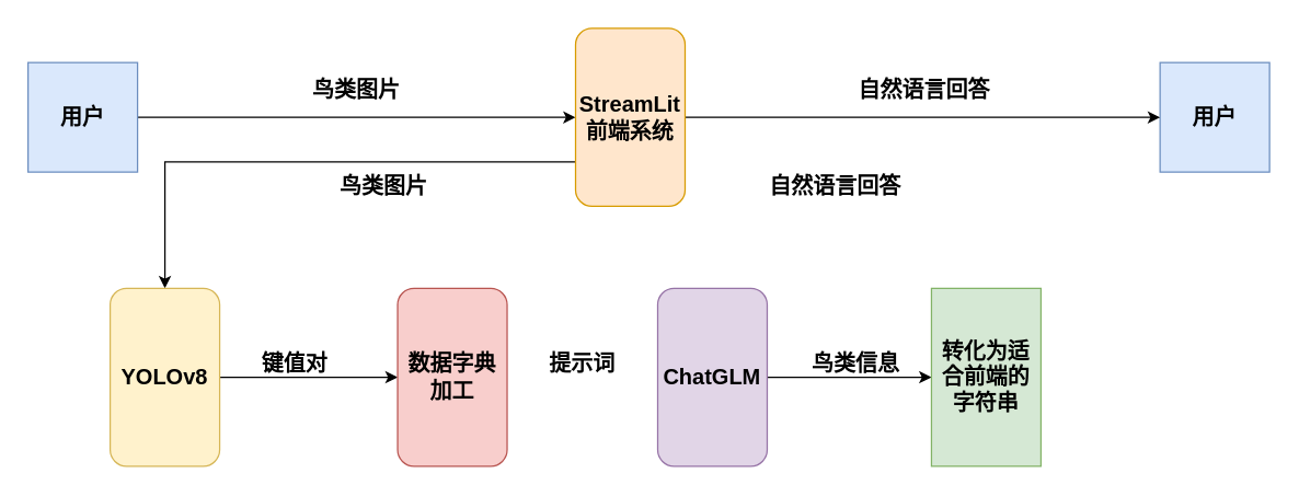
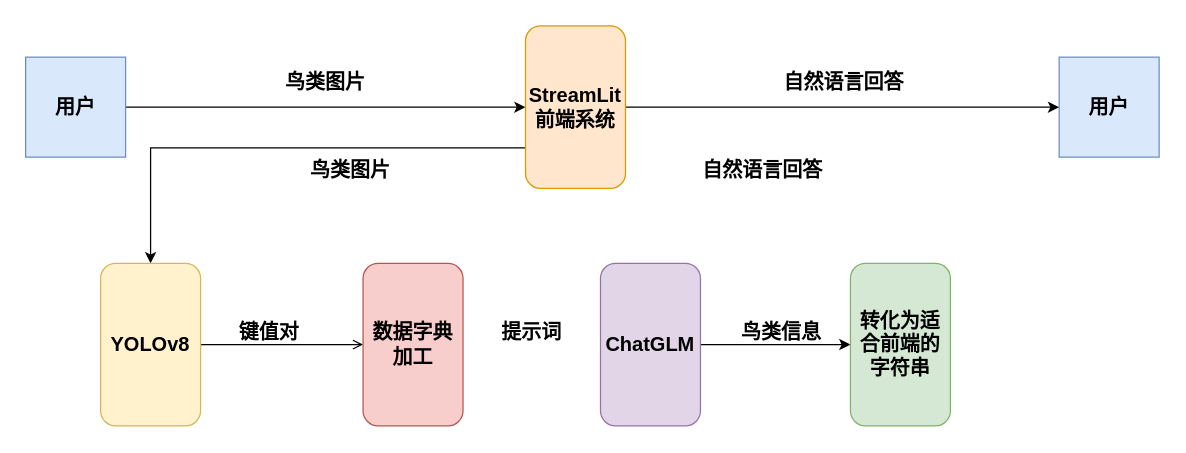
- <mxCell id="9" style="edgeStyle=orthogonalEdgeStyle;rounded=0;orthogonalLoop=1;jettySize=auto;html=1;exitX=1;exitY=0.5;exitDx=0;exitDy=0;entryX=0;entryY=0.5;entryDx=0;entryDy=0;" edge="1" parent="1" source="10" target="12"><mxGeometry relative="1" as="geometry" /></mxCell>
+ <mxCell id="9" style="edgeStyle=orthogonalEdgeStyle;rounded=0;orthogonalLoop=1;jettySize=auto;html=1;exitX=1;exitY=0.5;exitDx=0;exitDy=0;entryX=0;entryY=0.5;entryDx=0;entryDy=0;endArrow=open;" edge="1" parent="1" source="10" target="12"><mxGeometry relative="1" as="geometry" /></mxCell>
- <mxCell id="17" value="&lt;b&gt;&lt;font style=&quot;font-size: 16px;&quot;&gt;转化为适合前端的字符串&lt;br&gt;&lt;/font&gt;&lt;/b&gt;" style="whiteSpace=wrap;html=1;fillColor=#d5e8d4;strokeColor=#82b366;rounded=0;" vertex="1" parent="1"><mxGeometry x="680" y="210" width="80" height="130" as="geometry" /></mxCell>
+ <mxCell id="17" value="&lt;b&gt;&lt;font style=&quot;font-size: 16px;&quot;&gt;转化为适合前端的字符串&lt;br&gt;&lt;/font&gt;&lt;/b&gt;" style="rounded=1;whiteSpace=wrap;html=1;fillColor=#d5e8d4;strokeColor=#82b366;" vertex="1" parent="1"><mxGeometry x="680" y="210" width="80" height="130" as="geometry" /></mxCell>
